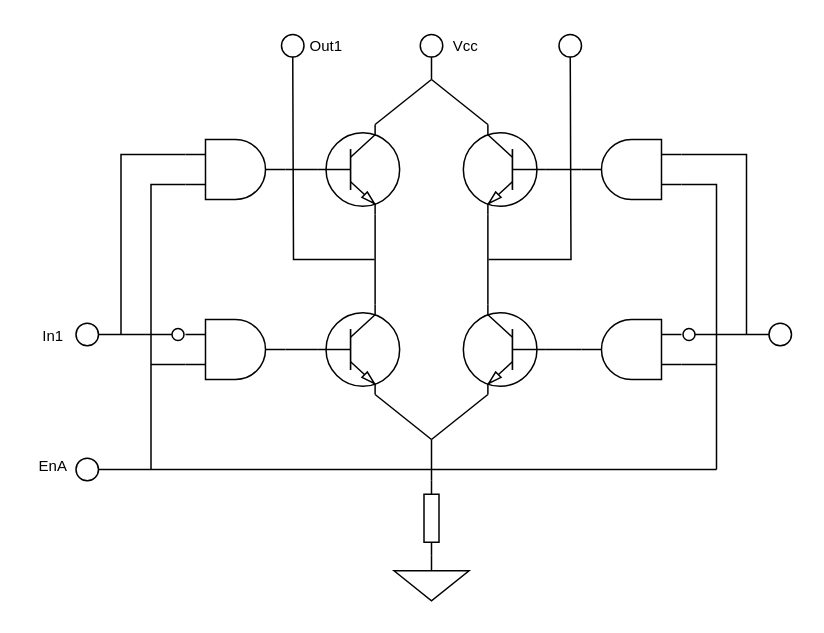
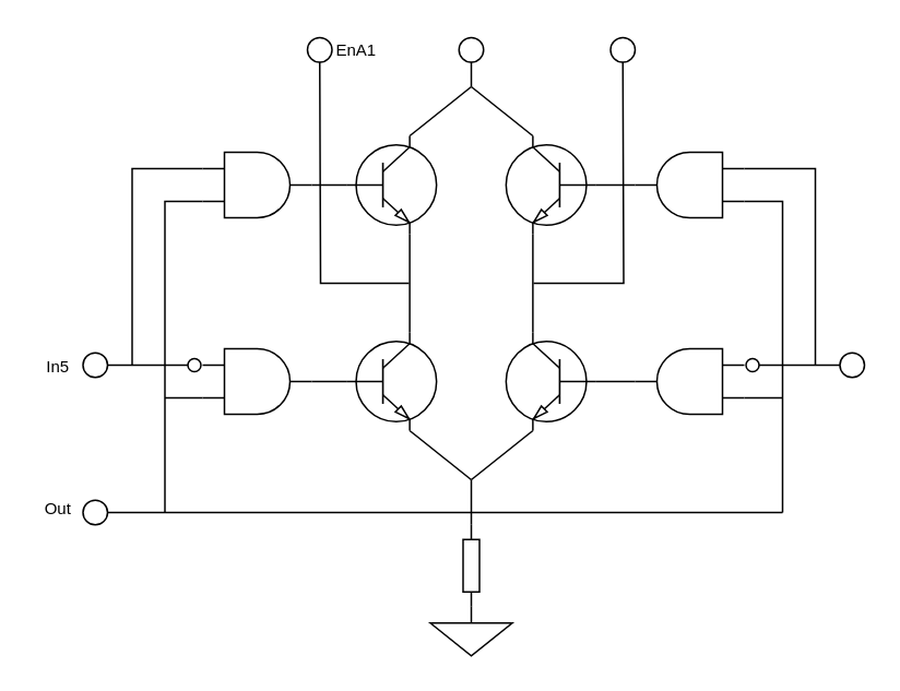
- <mxCell id="44" value="Out1" style="text;html=1;strokeColor=none;fillColor=none;align=center;verticalAlign=middle;whiteSpace=wrap;rounded=0;fontSize=10;" vertex="1" parent="1"><mxGeometry x="202" width="30" height="20" as="geometry" y="20" /></mxCell>
+ <mxCell id="44" value="EnA1" style="text;html=1;strokeColor=none;fillColor=none;align=center;verticalAlign=middle;whiteSpace=wrap;rounded=0;fontSize=10;" vertex="1" parent="1"><mxGeometry x="202" width="30" height="20" as="geometry" y="20" /></mxCell>
- <mxCell id="42" value="Vcc" style="text;html=1;strokeColor=none;fillColor=none;align=center;verticalAlign=middle;whiteSpace=wrap;rounded=0;fontSize=10;" vertex="1" parent="1"><mxGeometry x="294.5" width="30" height="20" as="geometry" y="20" /></mxCell>
- <mxCell id="10" value="In1" style="text;html=1;strokeColor=none;fillColor=none;align=center;verticalAlign=middle;whiteSpace=wrap;rounded=0;fontSize=10;" vertex="1" parent="1"><mxGeometry y="212.5" width="30" height="20" as="geometry" x="20" /></mxCell>
+ <mxCell id="10" value="In5" style="text;html=1;strokeColor=none;fillColor=none;align=center;verticalAlign=middle;whiteSpace=wrap;rounded=0;fontSize=10;" vertex="1" parent="1"><mxGeometry y="212.5" width="30" height="20" as="geometry" x="20" /></mxCell>
- <mxCell id="11" value="EnA" style="text;html=1;strokeColor=none;fillColor=none;align=center;verticalAlign=middle;whiteSpace=wrap;rounded=0;fontSize=10;" vertex="1" parent="1"><mxGeometry y="300" width="30" height="20" as="geometry" x="20" /></mxCell>
+ <mxCell id="11" value="Out" style="text;html=1;strokeColor=none;fillColor=none;align=center;verticalAlign=middle;whiteSpace=wrap;rounded=0;fontSize=10;" vertex="1" parent="1"><mxGeometry y="300" width="30" height="20" as="geometry" x="20" /></mxCell>
